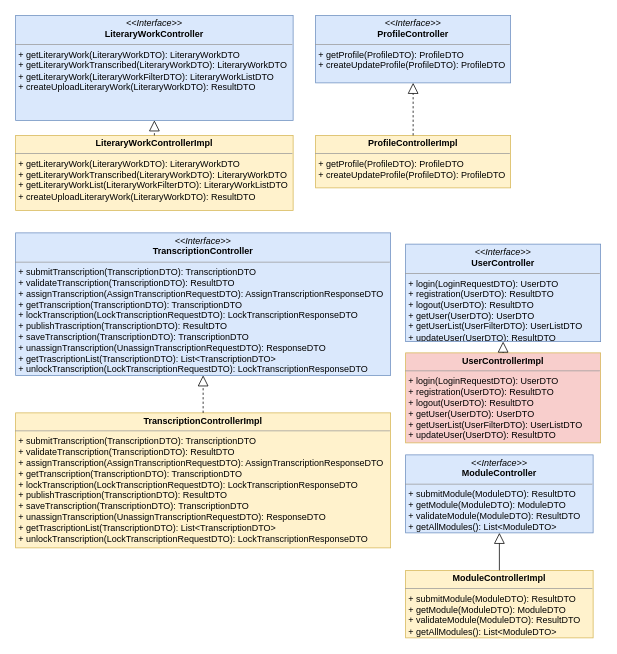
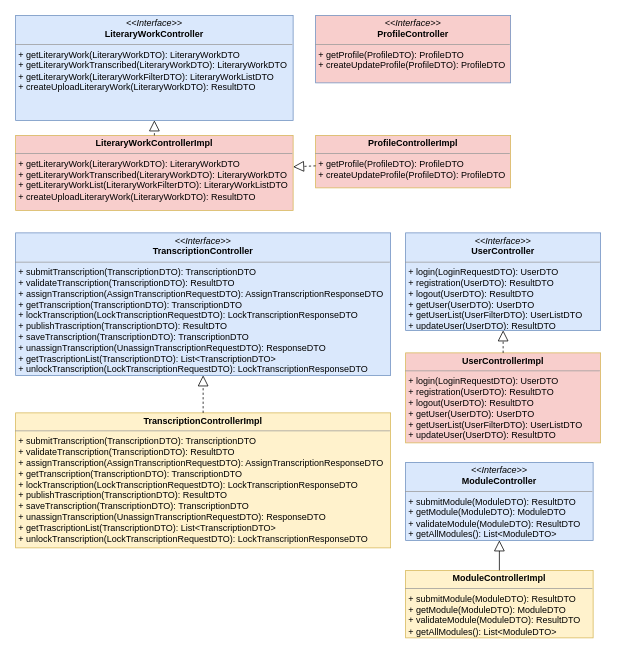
- <mxCell id="5" value="&lt;p style=&quot;margin: 0px ; margin-top: 4px ; text-align: center&quot;&gt;&lt;i&gt;&amp;lt;&amp;lt;Interface&amp;gt;&amp;gt;&lt;/i&gt;&lt;br&gt;&lt;b&gt;ProfileController&lt;/b&gt;&lt;/p&gt;&lt;hr size=&quot;1&quot;&gt;&lt;p style=&quot;margin: 0px ; margin-left: 4px&quot;&gt;+ getProfile(ProfileDTO): ProfileDTO&lt;br&gt;+ createUpdateProfile(ProfileDTO): ProfileDTO&lt;/p&gt;&lt;p&gt;&lt;br&gt;&lt;/p&gt;" style="verticalAlign=top;align=left;overflow=fill;fontSize=12;fontFamily=Helvetica;html=1;fillColor=#dae8fc;strokeColor=#6c8ebf;" parent="1" vertex="1"><mxGeometry x="420" y="20" width="260" height="90" as="geometry" /></mxCell>
+ <mxCell id="5" value="&lt;p style=&quot;margin: 0px ; margin-top: 4px ; text-align: center&quot;&gt;&lt;i&gt;&amp;lt;&amp;lt;Interface&amp;gt;&amp;gt;&lt;/i&gt;&lt;br&gt;&lt;b&gt;ProfileController&lt;/b&gt;&lt;/p&gt;&lt;hr size=&quot;1&quot;&gt;&lt;p style=&quot;margin: 0px ; margin-left: 4px&quot;&gt;+ getProfile(ProfileDTO): ProfileDTO&lt;br&gt;+ createUpdateProfile(ProfileDTO): ProfileDTO&lt;/p&gt;&lt;p&gt;&lt;br&gt;&lt;/p&gt;" style="verticalAlign=top;align=left;overflow=fill;fontSize=12;fontFamily=Helvetica;html=1;fillColor=#f8cecc;strokeColor=#6c8ebf;" parent="1" vertex="1"><mxGeometry x="420" y="20" width="260" height="90" as="geometry" /></mxCell>
- <mxCell id="7" value="" style="endArrow=block;dashed=1;endFill=0;endSize=12;html=1;" parent="1" source="6" target="5" edge="1"><mxGeometry width="160" relative="1" as="geometry"><mxPoint x="460" y="140" as="sourcePoint" /><mxPoint x="620" y="140" as="targetPoint" /></mxGeometry></mxCell>
+ <mxCell id="7" value="" style="endArrow=block;dashed=1;endFill=0;endSize=12;html=1;" parent="1" source="6" target="3" edge="1"><mxGeometry width="160" relative="1" as="geometry"><mxPoint x="460" y="140" as="sourcePoint" /><mxPoint x="620" y="140" as="targetPoint" /></mxGeometry></mxCell>
- <mxCell id="6" value="&lt;p style=&quot;margin: 0px ; margin-top: 4px ; text-align: center&quot;&gt;&lt;b&gt;ProfileControllerImpl&lt;/b&gt;&lt;/p&gt;&lt;hr size=&quot;1&quot;&gt;&lt;p style=&quot;margin: 0px ; margin-left: 4px&quot;&gt;+ getProfile(ProfileDTO): ProfileDTO&lt;br&gt;+ createUpdateProfile(ProfileDTO): ProfileDTO&lt;/p&gt;&lt;div&gt;&lt;span&gt;&lt;br&gt;&lt;/span&gt;&lt;/div&gt;&lt;div&gt;&lt;span&gt;&lt;br&gt;&lt;/span&gt;&lt;/div&gt;&lt;p&gt;&lt;span&gt;&lt;br&gt;&lt;/span&gt;&lt;/p&gt;&lt;p&gt;&lt;span&gt;&lt;br&gt;&lt;/span&gt;&lt;/p&gt;&lt;p&gt;&lt;span&gt;&lt;br&gt;&lt;/span&gt;&lt;/p&gt;&lt;p&gt;&lt;br&gt;&lt;/p&gt;&lt;p&gt;&lt;br&gt;&lt;/p&gt;&lt;p&gt;&lt;br&gt;&lt;/p&gt;" style="verticalAlign=top;align=left;overflow=fill;fontSize=12;fontFamily=Helvetica;html=1;fillColor=#fff2cc;strokeColor=#d6b656;" parent="1" vertex="1"><mxGeometry x="420" y="180" width="260" height="70" as="geometry" /></mxCell>
+ <mxCell id="6" value="&lt;p style=&quot;margin: 0px ; margin-top: 4px ; text-align: center&quot;&gt;&lt;b&gt;ProfileControllerImpl&lt;/b&gt;&lt;/p&gt;&lt;hr size=&quot;1&quot;&gt;&lt;p style=&quot;margin: 0px ; margin-left: 4px&quot;&gt;+ getProfile(ProfileDTO): ProfileDTO&lt;br&gt;+ createUpdateProfile(ProfileDTO): ProfileDTO&lt;/p&gt;&lt;div&gt;&lt;span&gt;&lt;br&gt;&lt;/span&gt;&lt;/div&gt;&lt;div&gt;&lt;span&gt;&lt;br&gt;&lt;/span&gt;&lt;/div&gt;&lt;p&gt;&lt;span&gt;&lt;br&gt;&lt;/span&gt;&lt;/p&gt;&lt;p&gt;&lt;span&gt;&lt;br&gt;&lt;/span&gt;&lt;/p&gt;&lt;p&gt;&lt;span&gt;&lt;br&gt;&lt;/span&gt;&lt;/p&gt;&lt;p&gt;&lt;br&gt;&lt;/p&gt;&lt;p&gt;&lt;br&gt;&lt;/p&gt;&lt;p&gt;&lt;br&gt;&lt;/p&gt;" style="verticalAlign=top;align=left;overflow=fill;fontSize=12;fontFamily=Helvetica;html=1;fillColor=#f8cecc;strokeColor=#d6b656;" parent="1" vertex="1"><mxGeometry x="420" y="180" width="260" height="70" as="geometry" /></mxCell>
- <mxCell id="3" value="&lt;p style=&quot;margin: 0px ; margin-top: 4px ; text-align: center&quot;&gt;&lt;b&gt;LiteraryWorkControllerImpl&lt;/b&gt;&lt;/p&gt;&lt;hr size=&quot;1&quot;&gt;&lt;p style=&quot;margin: 0px 0px 0px 4px&quot;&gt;+ getLiteraryWork(LiteraryWorkDTO): LiteraryWorkDTO&lt;/p&gt;&lt;p style=&quot;margin: 0px 0px 0px 4px&quot;&gt;+ getLiteraryWorkTranscribed(LiteraryWorkDTO): LiteraryWorkDTO&lt;br&gt;&lt;/p&gt;&lt;p style=&quot;margin: 0px 0px 0px 4px&quot;&gt;+ getLiteraryWorkList(LiteraryWorkFilterDTO): LiteraryWorkListDTO&lt;/p&gt;&lt;p style=&quot;margin: 0px 0px 0px 4px&quot;&gt;+ createUploadLiteraryWork(LiteraryWorkDTO):&amp;nbsp;ResultDTO&lt;/p&gt;&lt;div&gt;&lt;span&gt;&lt;br&gt;&lt;/span&gt;&lt;/div&gt;&lt;div&gt;&lt;span&gt;&lt;br&gt;&lt;/span&gt;&lt;/div&gt;&lt;p&gt;&lt;span&gt;&lt;br&gt;&lt;/span&gt;&lt;/p&gt;&lt;p&gt;&lt;span&gt;&lt;br&gt;&lt;/span&gt;&lt;/p&gt;&lt;p&gt;&lt;span&gt;&lt;br&gt;&lt;/span&gt;&lt;/p&gt;&lt;p&gt;&lt;br&gt;&lt;/p&gt;&lt;p&gt;&lt;br&gt;&lt;/p&gt;&lt;p&gt;&lt;br&gt;&lt;/p&gt;" style="verticalAlign=top;align=left;overflow=fill;fontSize=12;fontFamily=Helvetica;html=1;fillColor=#fff2cc;strokeColor=#d6b656;" parent="1" vertex="1"><mxGeometry x="20" y="180" width="370" height="100" as="geometry" /></mxCell>
+ <mxCell id="3" value="&lt;p style=&quot;margin: 0px ; margin-top: 4px ; text-align: center&quot;&gt;&lt;b&gt;LiteraryWorkControllerImpl&lt;/b&gt;&lt;/p&gt;&lt;hr size=&quot;1&quot;&gt;&lt;p style=&quot;margin: 0px 0px 0px 4px&quot;&gt;+ getLiteraryWork(LiteraryWorkDTO): LiteraryWorkDTO&lt;/p&gt;&lt;p style=&quot;margin: 0px 0px 0px 4px&quot;&gt;+ getLiteraryWorkTranscribed(LiteraryWorkDTO): LiteraryWorkDTO&lt;br&gt;&lt;/p&gt;&lt;p style=&quot;margin: 0px 0px 0px 4px&quot;&gt;+ getLiteraryWorkList(LiteraryWorkFilterDTO): LiteraryWorkListDTO&lt;/p&gt;&lt;p style=&quot;margin: 0px 0px 0px 4px&quot;&gt;+ createUploadLiteraryWork(LiteraryWorkDTO):&amp;nbsp;ResultDTO&lt;/p&gt;&lt;div&gt;&lt;span&gt;&lt;br&gt;&lt;/span&gt;&lt;/div&gt;&lt;div&gt;&lt;span&gt;&lt;br&gt;&lt;/span&gt;&lt;/div&gt;&lt;p&gt;&lt;span&gt;&lt;br&gt;&lt;/span&gt;&lt;/p&gt;&lt;p&gt;&lt;span&gt;&lt;br&gt;&lt;/span&gt;&lt;/p&gt;&lt;p&gt;&lt;span&gt;&lt;br&gt;&lt;/span&gt;&lt;/p&gt;&lt;p&gt;&lt;br&gt;&lt;/p&gt;&lt;p&gt;&lt;br&gt;&lt;/p&gt;&lt;p&gt;&lt;br&gt;&lt;/p&gt;" style="verticalAlign=top;align=left;overflow=fill;fontSize=12;fontFamily=Helvetica;html=1;fillColor=#f8cecc;strokeColor=#d6b656;" parent="1" vertex="1"><mxGeometry x="20" y="180" width="370" height="100" as="geometry" /></mxCell>
- <mxCell id="14" value="&lt;p style=&quot;margin: 0px ; margin-top: 4px ; text-align: center&quot;&gt;&lt;i&gt;&amp;lt;&amp;lt;Interface&amp;gt;&amp;gt;&lt;/i&gt;&lt;br&gt;&lt;b&gt;UserController&lt;/b&gt;&lt;/p&gt;&lt;hr size=&quot;1&quot;&gt;&lt;p style=&quot;margin: 0px 0px 0px 4px&quot;&gt;+ login(LoginRequestDTO): UserDTO&lt;br&gt;+ registration(UserDTO): ResultDTO&lt;/p&gt;&lt;p style=&quot;margin: 0px 0px 0px 4px&quot;&gt;+ logout(UserDTO): ResultDTO&lt;/p&gt;&lt;p style=&quot;margin: 0px 0px 0px 4px&quot;&gt;+&amp;nbsp;getUser(UserDTO):&amp;nbsp;UserDTO&lt;/p&gt;&lt;p style=&quot;margin: 0px 0px 0px 4px&quot;&gt;+ getUserList(UserFilterDTO):&amp;nbsp;UserListDTO&lt;/p&gt;&lt;p style=&quot;margin: 0px 0px 0px 4px&quot;&gt;+ updateUser(UserDTO):&amp;nbsp;ResultDTO&lt;/p&gt;&lt;p&gt;&lt;br&gt;&lt;/p&gt;" style="verticalAlign=top;align=left;overflow=fill;fontSize=12;fontFamily=Helvetica;html=1;fillColor=#dae8fc;strokeColor=#6c8ebf;" parent="1" vertex="1"><mxGeometry x="540" y="325" width="260" height="130" as="geometry" /></mxCell>
+ <mxCell id="14" value="&lt;p style=&quot;margin: 0px ; margin-top: 4px ; text-align: center&quot;&gt;&lt;i&gt;&amp;lt;&amp;lt;Interface&amp;gt;&amp;gt;&lt;/i&gt;&lt;br&gt;&lt;b&gt;UserController&lt;/b&gt;&lt;/p&gt;&lt;hr size=&quot;1&quot;&gt;&lt;p style=&quot;margin: 0px 0px 0px 4px&quot;&gt;+ login(LoginRequestDTO): UserDTO&lt;br&gt;+ registration(UserDTO): ResultDTO&lt;/p&gt;&lt;p style=&quot;margin: 0px 0px 0px 4px&quot;&gt;+ logout(UserDTO): ResultDTO&lt;/p&gt;&lt;p style=&quot;margin: 0px 0px 0px 4px&quot;&gt;+&amp;nbsp;getUser(UserDTO):&amp;nbsp;UserDTO&lt;/p&gt;&lt;p style=&quot;margin: 0px 0px 0px 4px&quot;&gt;+ getUserList(UserFilterDTO):&amp;nbsp;UserListDTO&lt;/p&gt;&lt;p style=&quot;margin: 0px 0px 0px 4px&quot;&gt;+ updateUser(UserDTO):&amp;nbsp;ResultDTO&lt;/p&gt;&lt;p&gt;&lt;br&gt;&lt;/p&gt;" style="verticalAlign=top;align=left;overflow=fill;fontSize=12;fontFamily=Helvetica;html=1;fillColor=#dae8fc;strokeColor=#6c8ebf;" parent="1" vertex="1"><mxGeometry x="540" y="310" width="260" height="130" as="geometry" /></mxCell>
- <mxCell id="11" value="&lt;p style=&quot;margin: 0px ; margin-top: 4px ; text-align: center&quot;&gt;&lt;i&gt;&amp;lt;&amp;lt;Interface&amp;gt;&amp;gt;&lt;/i&gt;&lt;br&gt;&lt;b&gt;ModuleController&lt;/b&gt;&lt;/p&gt;&lt;hr size=&quot;1&quot;&gt;&lt;p style=&quot;margin: 0px 0px 0px 4px&quot;&gt;+ submitModule(ModuleDTO):&amp;nbsp;ResultDTO&lt;br&gt;+ getModule(ModuleDTO): ModuleDTO&lt;/p&gt;&lt;p style=&quot;margin: 0px 0px 0px 4px&quot;&gt;+ validateModule(ModuleDTO): ResultDTO&lt;/p&gt;&lt;p style=&quot;margin: 0px 0px 0px 4px&quot;&gt;+ getAllModules():&amp;nbsp;List&amp;lt;ModuleDTO&amp;gt;&lt;/p&gt;&lt;p&gt;&lt;br&gt;&lt;/p&gt;" style="verticalAlign=top;align=left;overflow=fill;fontSize=12;fontFamily=Helvetica;html=1;fillColor=#dae8fc;strokeColor=#6c8ebf;" parent="1" vertex="1"><mxGeometry x="540" y="606" width="250" height="104" as="geometry" /></mxCell>
+ <mxCell id="11" value="&lt;p style=&quot;margin: 0px ; margin-top: 4px ; text-align: center&quot;&gt;&lt;i&gt;&amp;lt;&amp;lt;Interface&amp;gt;&amp;gt;&lt;/i&gt;&lt;br&gt;&lt;b&gt;ModuleController&lt;/b&gt;&lt;/p&gt;&lt;hr size=&quot;1&quot;&gt;&lt;p style=&quot;margin: 0px 0px 0px 4px&quot;&gt;+ submitModule(ModuleDTO):&amp;nbsp;ResultDTO&lt;br&gt;+ getModule(ModuleDTO): ModuleDTO&lt;/p&gt;&lt;p style=&quot;margin: 0px 0px 0px 4px&quot;&gt;+ validateModule(ModuleDTO): ResultDTO&lt;/p&gt;&lt;p style=&quot;margin: 0px 0px 0px 4px&quot;&gt;+ getAllModules():&amp;nbsp;List&amp;lt;ModuleDTO&amp;gt;&lt;/p&gt;&lt;p&gt;&lt;br&gt;&lt;/p&gt;" style="verticalAlign=top;align=left;overflow=fill;fontSize=12;fontFamily=Helvetica;html=1;fillColor=#dae8fc;strokeColor=#6c8ebf;" parent="1" vertex="1"><mxGeometry x="540" y="616" width="250" height="104" as="geometry" /></mxCell>
